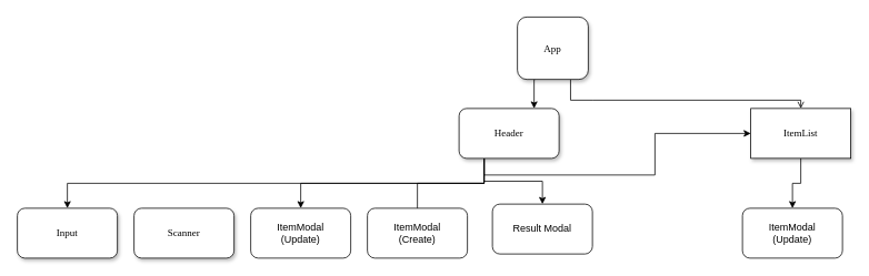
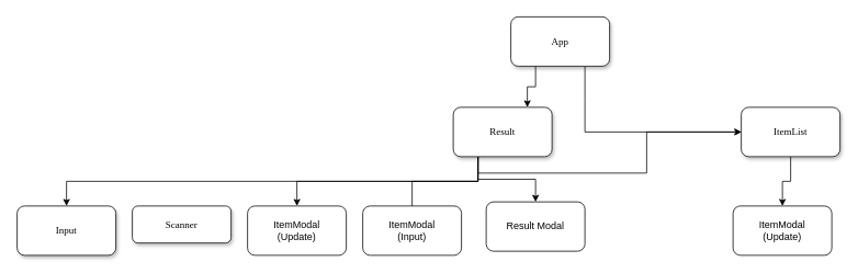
- <mxCell id="4" value="App" style="whiteSpace=wrap;html=1;rounded=1;shadow=1;labelBackgroundColor=none;strokeWidth=1;fontFamily=Verdana;fontSize=12;align=center;" parent="1" vertex="1"><mxGeometry x="620" y="20" width="85" height="75" as="geometry" /></mxCell>
+ <mxCell id="4" value="App" style="whiteSpace=wrap;html=1;rounded=1;shadow=1;labelBackgroundColor=none;strokeWidth=1;fontFamily=Verdana;fontSize=12;align=center;" parent="1" vertex="1"><mxGeometry x="620" y="20" width="120" height="60" as="geometry" /></mxCell>
- <mxCell id="10" value="&lt;span&gt;Header&lt;/span&gt;" style="whiteSpace=wrap;html=1;rounded=1;shadow=1;labelBackgroundColor=none;strokeWidth=1;fontFamily=Verdana;fontSize=12;align=center;" parent="1" vertex="1"><mxGeometry x="550" y="130" width="120" height="60" as="geometry" /></mxCell>
+ <mxCell id="10" value="&lt;span&gt;Result&lt;/span&gt;" style="whiteSpace=wrap;html=1;rounded=1;shadow=1;labelBackgroundColor=none;strokeWidth=1;fontFamily=Verdana;fontSize=12;align=center;" parent="1" vertex="1"><mxGeometry x="550" y="130" width="120" height="60" as="geometry" /></mxCell>
- <mxCell id="12" value="&lt;span&gt;ItemList&lt;br&gt;&lt;/span&gt;" style="whiteSpace=wrap;html=1;shadow=1;labelBackgroundColor=none;strokeWidth=1;fontFamily=Verdana;fontSize=12;align=center;rounded=0;" parent="1" vertex="1"><mxGeometry x="900" y="130" width="120" height="60" as="geometry" /></mxCell>
+ <mxCell id="12" value="&lt;span&gt;ItemList&lt;br&gt;&lt;/span&gt;" style="whiteSpace=wrap;html=1;rounded=1;shadow=1;labelBackgroundColor=none;strokeWidth=1;fontFamily=Verdana;fontSize=12;align=center;" parent="1" vertex="1"><mxGeometry x="900" y="130" width="120" height="60" as="geometry" /></mxCell>
- <mxCell id="13" value="&lt;span&gt;Scanner&lt;/span&gt;" style="whiteSpace=wrap;html=1;rounded=1;shadow=1;labelBackgroundColor=none;strokeWidth=1;fontFamily=Verdana;fontSize=12;align=center;" parent="1" vertex="1"><mxGeometry x="160" y="250" width="120" height="60" as="geometry" /></mxCell>
+ <mxCell id="13" value="&lt;span&gt;Scanner&lt;/span&gt;" style="whiteSpace=wrap;html=1;rounded=1;shadow=1;labelBackgroundColor=none;strokeWidth=1;fontFamily=Verdana;fontSize=12;align=center;" parent="1" vertex="1"><mxGeometry x="160" y="250" width="120" height="45" as="geometry" /></mxCell>
- <mxCell id="18" value="ItemModal&lt;br&gt;(Create)" style="rounded=1;whiteSpace=wrap;html=1;" vertex="1" parent="1"><mxGeometry x="440" y="250" width="120" height="60" as="geometry" /></mxCell>
+ <mxCell id="18" value="ItemModal&lt;br&gt;(Input)" style="rounded=1;whiteSpace=wrap;html=1;" vertex="1" parent="1"><mxGeometry x="440" y="250" width="120" height="60" as="geometry" /></mxCell>
